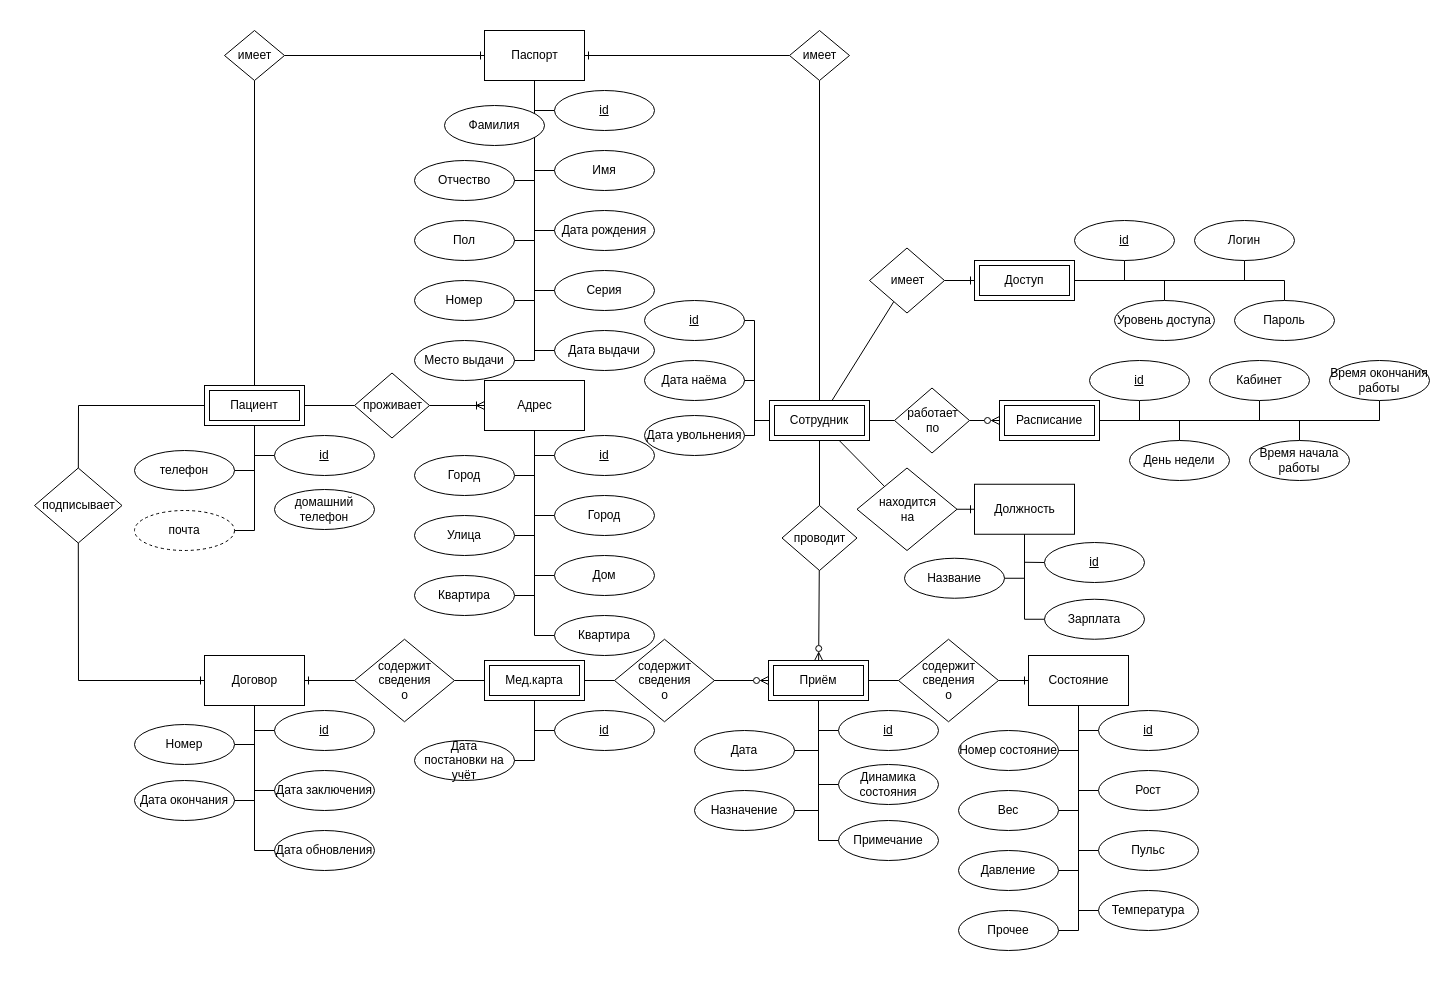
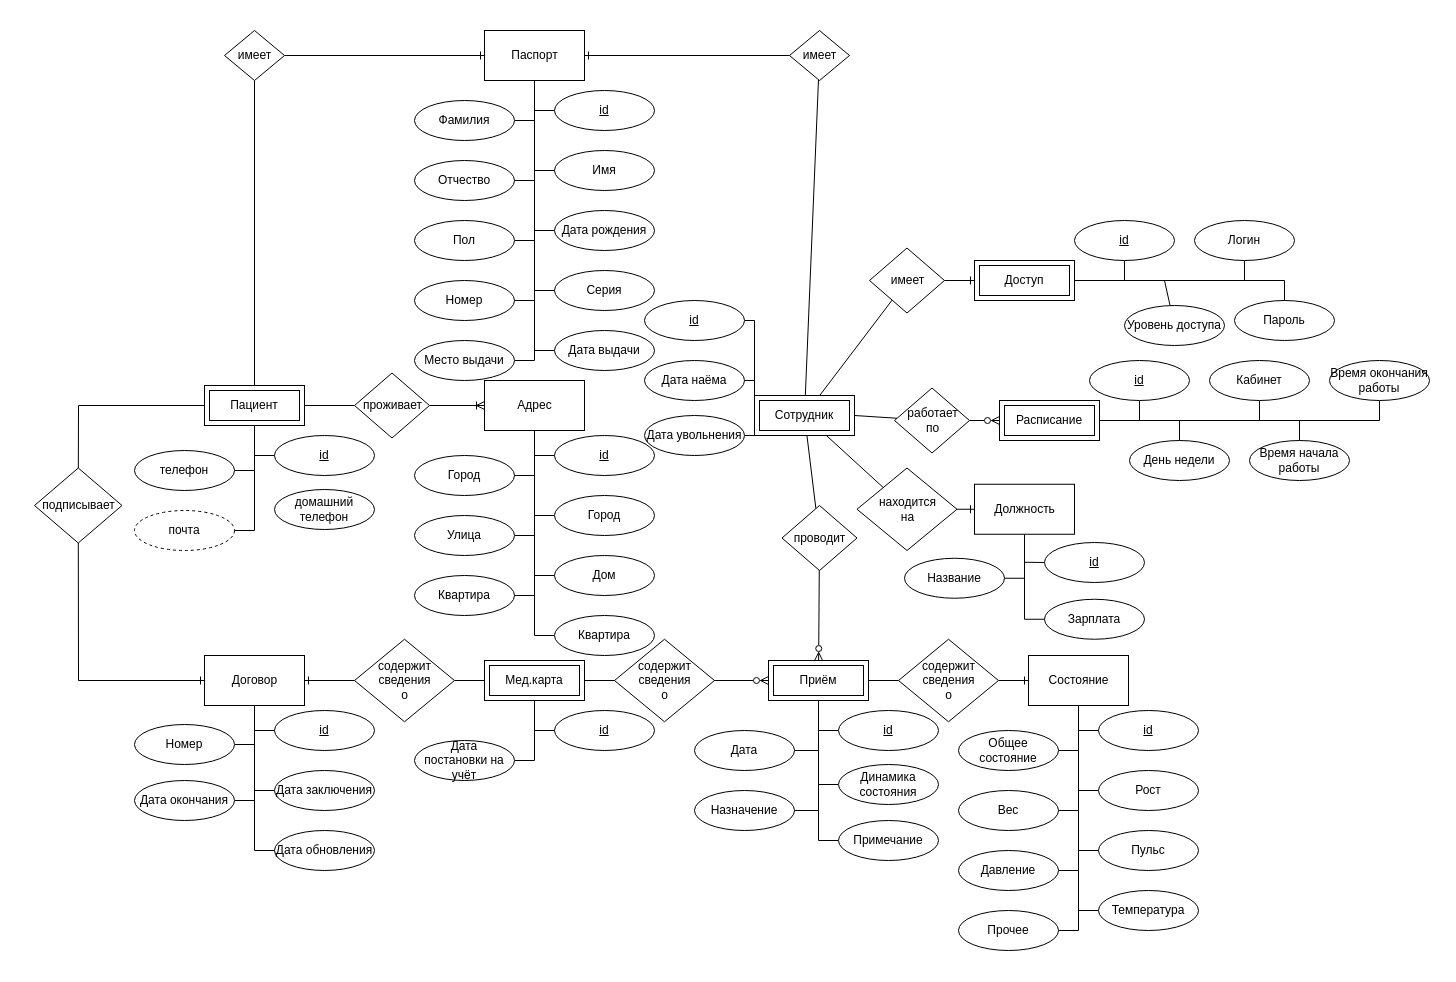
- <mxCell id="107" value="Фамилия" style="ellipse;whiteSpace=wrap;html=1;align=center;" vertex="1" parent="1"><mxGeometry x="444" y="105" width="100" height="40" as="geometry" /></mxCell>
+ <mxCell id="107" value="Фамилия" style="ellipse;whiteSpace=wrap;html=1;align=center;" vertex="1" parent="1"><mxGeometry x="414" y="100" width="100" height="40" as="geometry" /></mxCell>
- <mxCell id="148" value="Уровень доступа" style="ellipse;whiteSpace=wrap;html=1;align=center;" vertex="1" parent="1"><mxGeometry x="1114" y="300" width="100" height="40" as="geometry" /></mxCell>
+ <mxCell id="148" value="Уровень доступа" style="ellipse;whiteSpace=wrap;html=1;align=center;" vertex="1" parent="1"><mxGeometry x="1124" y="305" width="100" height="40" as="geometry" /></mxCell>
- <mxCell id="103" value="Сотрудник" style="shape=ext;margin=3;double=1;whiteSpace=wrap;html=1;align=center;" vertex="1" parent="1"><mxGeometry x="769" y="400" width="100" height="40" as="geometry" /></mxCell>
+ <mxCell id="103" value="Сотрудник" style="shape=ext;margin=3;double=1;whiteSpace=wrap;html=1;align=center;" vertex="1" parent="1"><mxGeometry x="754" y="395" width="100" height="40" as="geometry" /></mxCell>
- <mxCell id="85" value="Номер состояние" style="ellipse;whiteSpace=wrap;html=1;align=center;" vertex="1" parent="1"><mxGeometry x="958" y="730" width="100" height="40" as="geometry" /></mxCell>
+ <mxCell id="85" value="Общее состояние" style="ellipse;whiteSpace=wrap;html=1;align=center;" vertex="1" parent="1"><mxGeometry x="958" y="730" width="100" height="40" as="geometry" /></mxCell>
